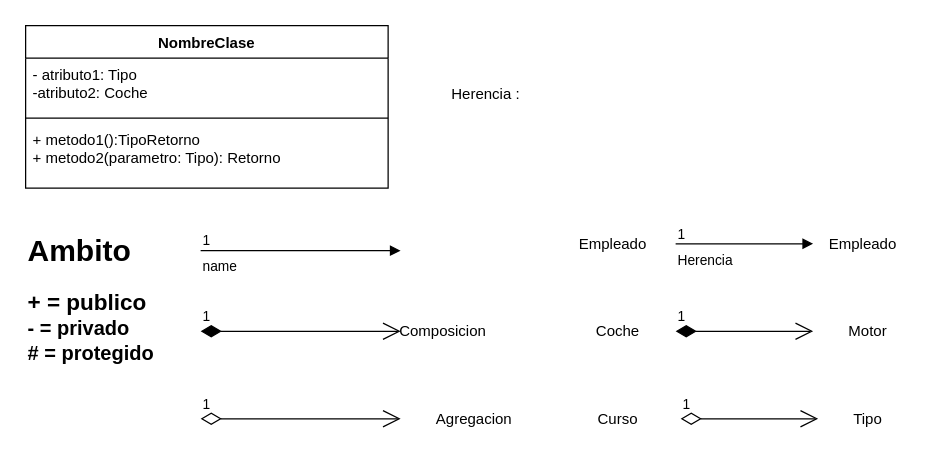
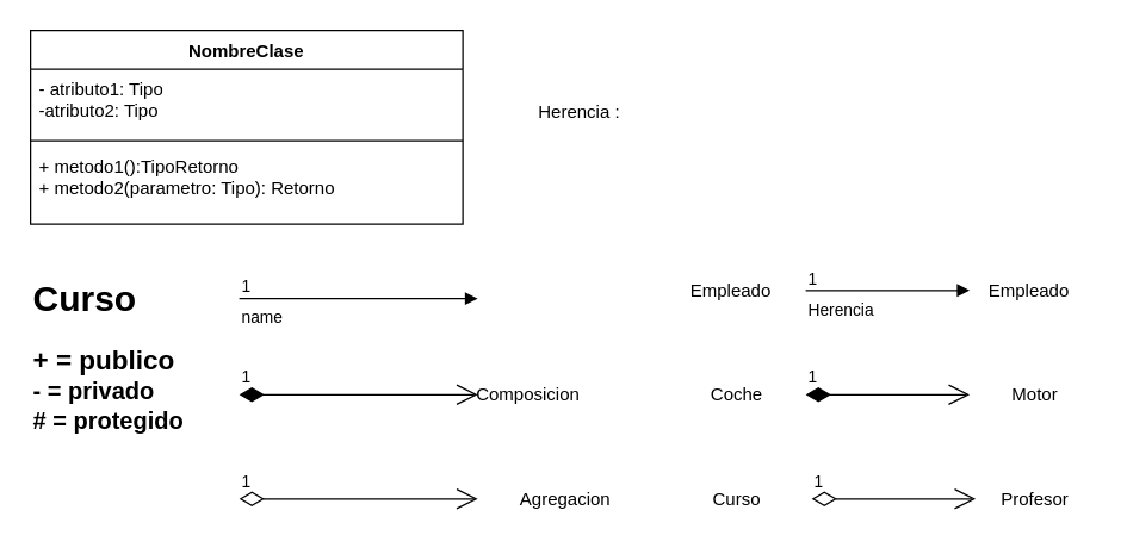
- <mxCell id="3" value="- atributo1: Tipo&lt;div&gt;-atributo2: Coche&lt;/div&gt;" style="text;strokeColor=none;fillColor=none;align=left;verticalAlign=top;spacingLeft=4;spacingRight=4;overflow=hidden;rotatable=0;points=[[0,0.5],[1,0.5]];portConstraint=eastwest;whiteSpace=wrap;html=1;" vertex="1" parent="2"><mxGeometry y="26" width="290" height="44" as="geometry" /></mxCell>
+ <mxCell id="3" value="- atributo1: Tipo&lt;div&gt;-atributo2: Tipo&lt;/div&gt;" style="text;strokeColor=none;fillColor=none;align=left;verticalAlign=top;spacingLeft=4;spacingRight=4;overflow=hidden;rotatable=0;points=[[0,0.5],[1,0.5]];portConstraint=eastwest;whiteSpace=wrap;html=1;" vertex="1" parent="2"><mxGeometry y="26" width="290" height="44" as="geometry" /></mxCell>
- <mxCell id="6" value="&lt;h1 style=&quot;margin-top: 0px;&quot;&gt;Ambito&lt;/h1&gt;&lt;div&gt;&lt;font style=&quot;font-size: 18px;&quot;&gt;&lt;b&gt;+ = publico&lt;/b&gt;&lt;/font&gt;&lt;/div&gt;&lt;div&gt;&lt;font size=&quot;3&quot;&gt;&lt;b&gt;- = privado&lt;/b&gt;&lt;/font&gt;&lt;/div&gt;&lt;div&gt;&lt;font size=&quot;3&quot;&gt;&lt;b&gt;# = protegido&lt;/b&gt;&lt;/font&gt;&lt;/div&gt;" style="text;html=1;whiteSpace=wrap;overflow=hidden;rounded=0;" vertex="1" parent="1"><mxGeometry x="20" y="180" width="180" height="120" as="geometry" /></mxCell>
+ <mxCell id="6" value="&lt;h1 style=&quot;margin-top: 0px;&quot;&gt;Curso&lt;/h1&gt;&lt;div&gt;&lt;font style=&quot;font-size: 18px;&quot;&gt;&lt;b&gt;+ = publico&lt;/b&gt;&lt;/font&gt;&lt;/div&gt;&lt;div&gt;&lt;font size=&quot;3&quot;&gt;&lt;b&gt;- = privado&lt;/b&gt;&lt;/font&gt;&lt;/div&gt;&lt;div&gt;&lt;font size=&quot;3&quot;&gt;&lt;b&gt;# = protegido&lt;/b&gt;&lt;/font&gt;&lt;/div&gt;" style="text;html=1;whiteSpace=wrap;overflow=hidden;rounded=0;" vertex="1" parent="1"><mxGeometry x="20" y="180" width="180" height="120" as="geometry" /></mxCell>
- <mxCell id="20" value="Tipo" style="text;html=1;align=center;verticalAlign=middle;whiteSpace=wrap;rounded=0;" vertex="1" parent="1"><mxGeometry x="654" y="320" width="80" height="30" as="geometry" /></mxCell>
+ <mxCell id="20" value="Profesor" style="text;html=1;align=center;verticalAlign=middle;whiteSpace=wrap;rounded=0;" vertex="1" parent="1"><mxGeometry x="654" y="320" width="80" height="30" as="geometry" /></mxCell>
